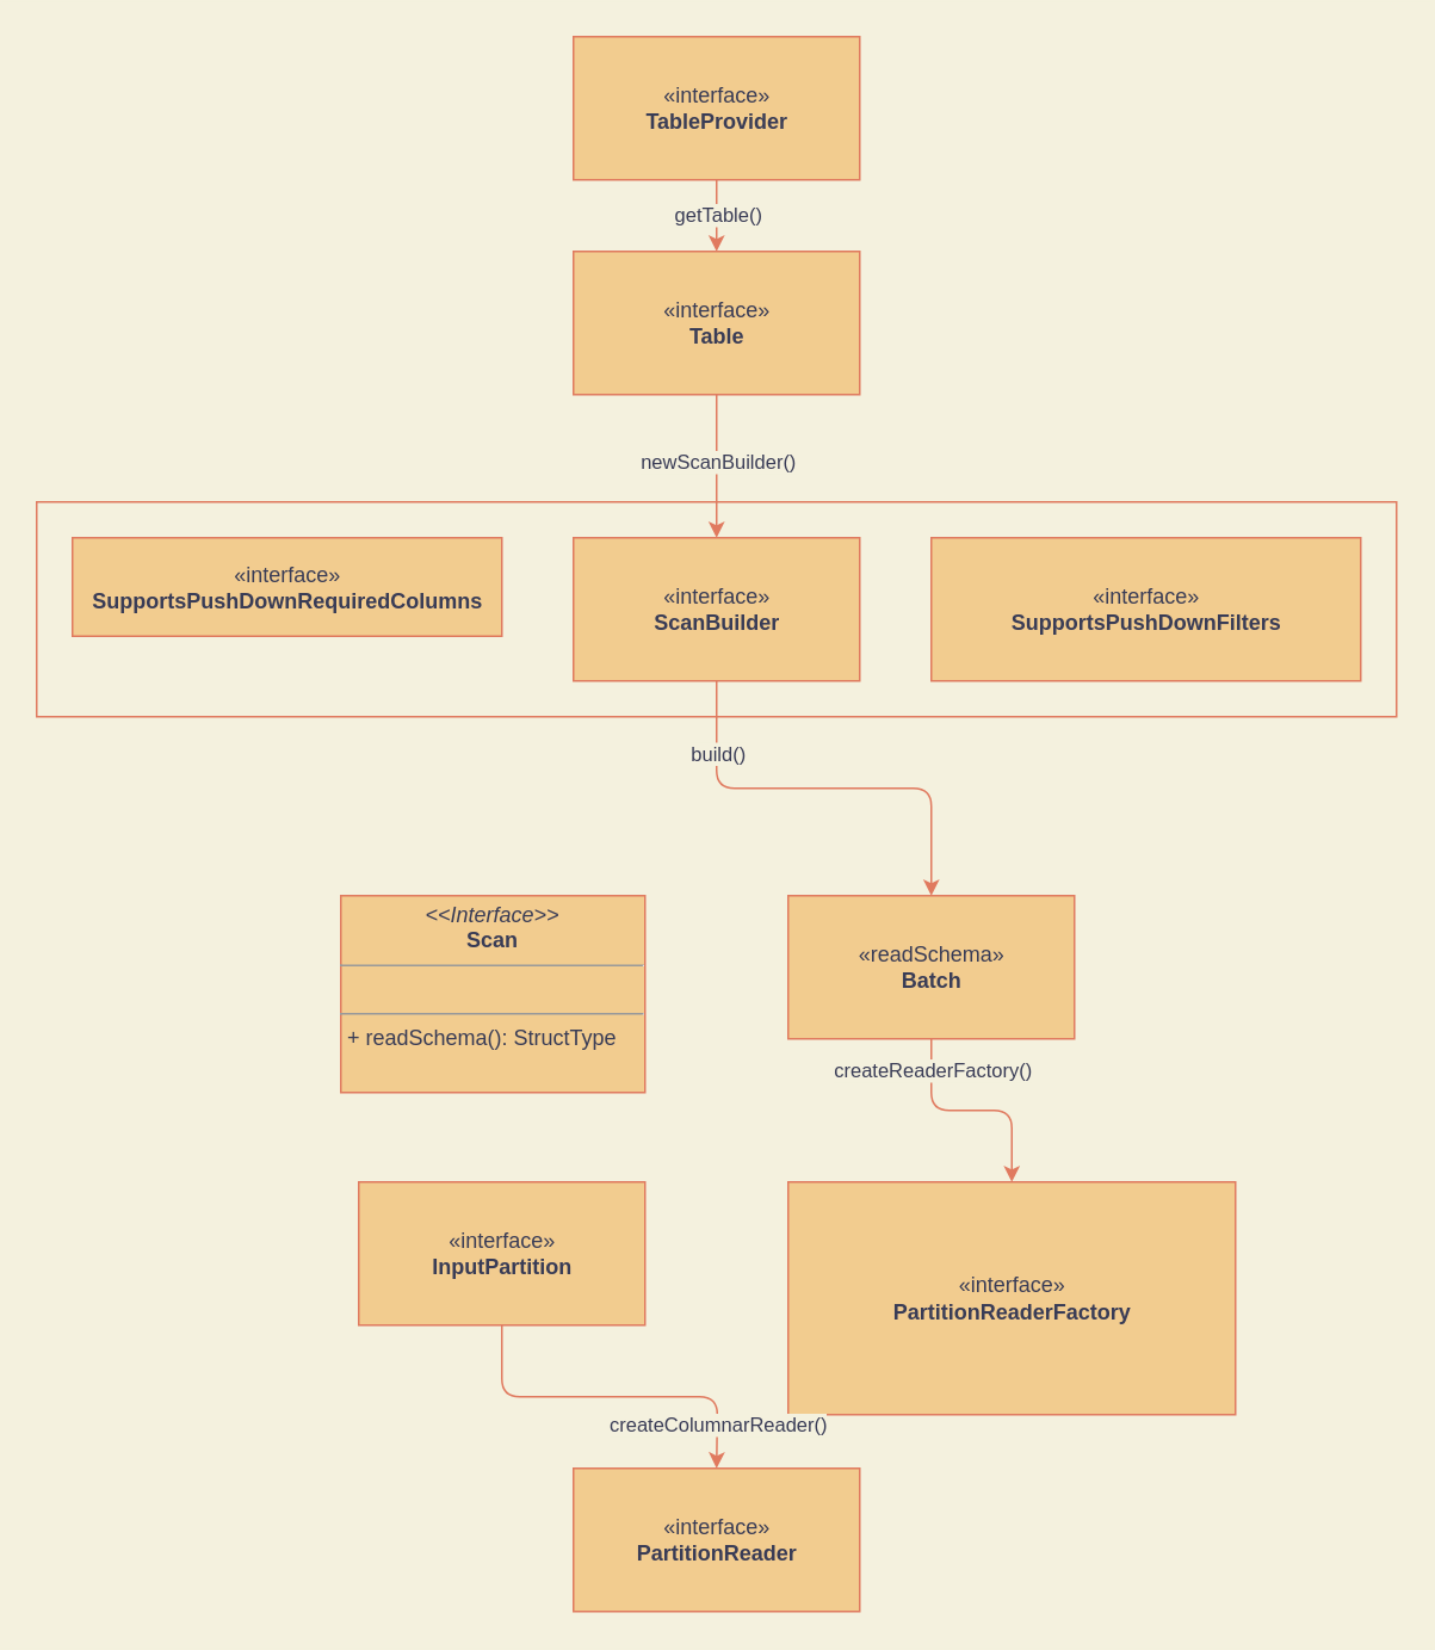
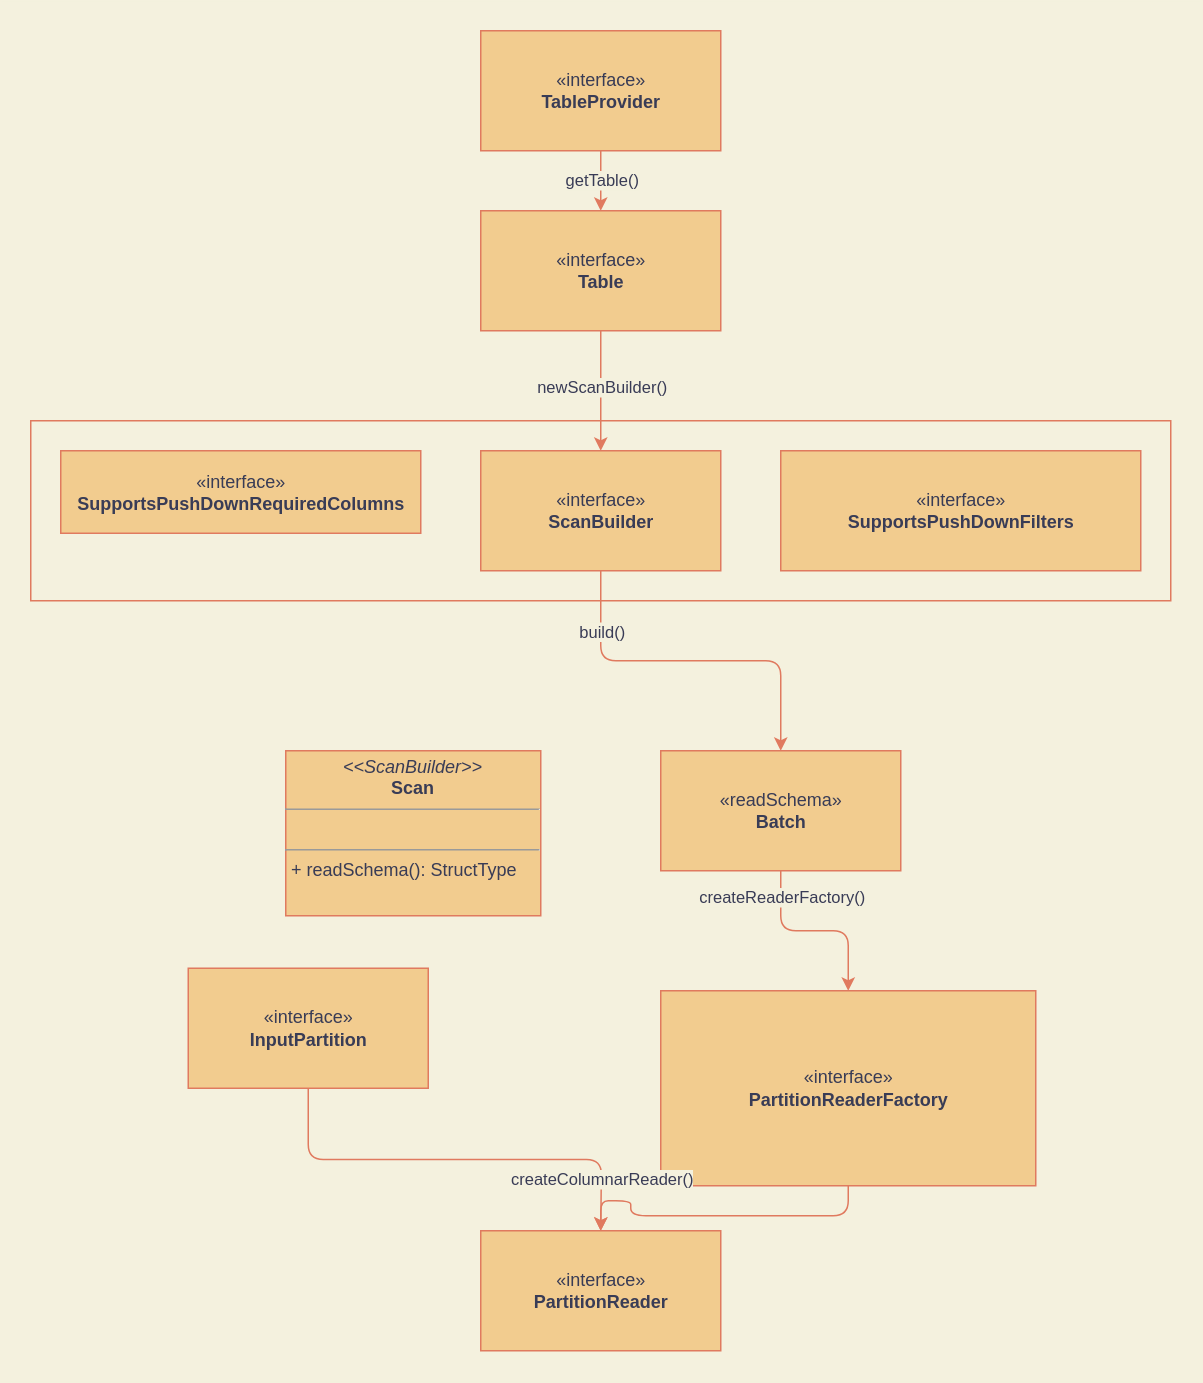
- <mxCell id="15" value="&lt;p style=&quot;margin: 0px ; margin-top: 4px ; text-align: center&quot;&gt;&lt;i&gt;&amp;lt;&amp;lt;Interface&amp;gt;&amp;gt;&lt;/i&gt;&lt;br&gt;&lt;b&gt;Scan&lt;/b&gt;&lt;/p&gt;&lt;hr size=&quot;1&quot;&gt;&lt;p style=&quot;margin: 0px ; margin-left: 4px&quot;&gt;&lt;br&gt;&lt;/p&gt;&lt;hr size=&quot;1&quot;&gt;&lt;p style=&quot;margin: 0px ; margin-left: 4px&quot;&gt;+ readSchema(): StructType&lt;/p&gt;" style="verticalAlign=top;align=left;overflow=fill;fontSize=12;fontFamily=Helvetica;html=1;rounded=0;sketch=0;fontColor=#393C56;strokeColor=#E07A5F;fillColor=#F2CC8F;" parent="1" vertex="1"><mxGeometry x="190" y="500" width="170" height="110" as="geometry" /></mxCell>
+ <mxCell id="15" value="&lt;p style=&quot;margin: 0px ; margin-top: 4px ; text-align: center&quot;&gt;&lt;i&gt;&amp;lt;&amp;lt;ScanBuilder&amp;gt;&amp;gt;&lt;/i&gt;&lt;br&gt;&lt;b&gt;Scan&lt;/b&gt;&lt;/p&gt;&lt;hr size=&quot;1&quot;&gt;&lt;p style=&quot;margin: 0px ; margin-left: 4px&quot;&gt;&lt;br&gt;&lt;/p&gt;&lt;hr size=&quot;1&quot;&gt;&lt;p style=&quot;margin: 0px ; margin-left: 4px&quot;&gt;+ readSchema(): StructType&lt;/p&gt;" style="verticalAlign=top;align=left;overflow=fill;fontSize=12;fontFamily=Helvetica;html=1;rounded=0;sketch=0;fontColor=#393C56;strokeColor=#E07A5F;fillColor=#F2CC8F;" parent="1" vertex="1"><mxGeometry x="190" y="500" width="170" height="110" as="geometry" /></mxCell>
- <mxCell id="20" value="«interface»&lt;br&gt;&lt;b&gt;InputPartition&lt;/b&gt;" style="html=1;rounded=0;sketch=0;fontColor=#393C56;strokeColor=#E07A5F;fillColor=#F2CC8F;" parent="1" vertex="1"><mxGeometry x="200" y="660" width="160" height="80" as="geometry" /></mxCell>
+ <mxCell id="20" value="«interface»&lt;br&gt;&lt;b&gt;InputPartition&lt;/b&gt;" style="html=1;rounded=0;sketch=0;fontColor=#393C56;strokeColor=#E07A5F;fillColor=#F2CC8F;" parent="1" vertex="1"><mxGeometry x="125" y="645" width="160" height="80" as="geometry" /></mxCell>
+ <mxCell id="16" style="edgeStyle=orthogonalEdgeStyle;curved=0;rounded=1;sketch=0;orthogonalLoop=1;jettySize=auto;html=1;exitX=0.5;exitY=1;exitDx=0;exitDy=0;entryX=0.5;entryY=0;entryDx=0;entryDy=0;fontColor=#393C56;strokeColor=#E07A5F;fillColor=#F2CC8F;labelBackgroundColor=#F4F1DE;" parent="1" source="17" target="23" edge="1"><mxGeometry relative="1" as="geometry" /></mxCell>
